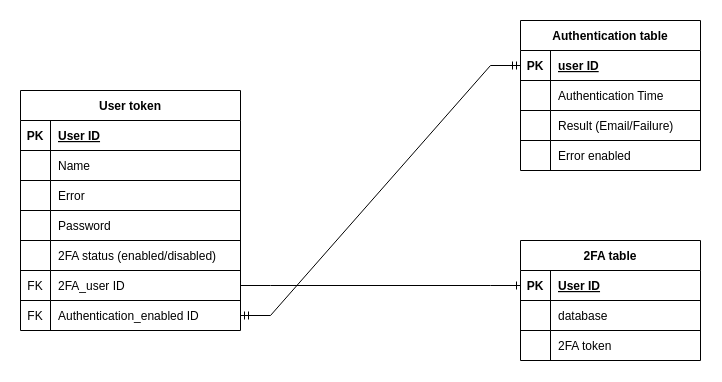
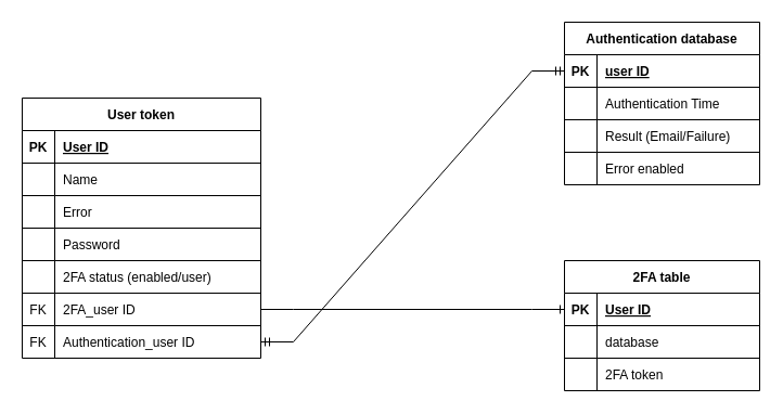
- <mxCell id="34" value="Authentication table" style="shape=table;startSize=30;container=1;collapsible=1;childLayout=tableLayout;fixedRows=1;rowLines=1;fontStyle=1;align=center;resizeLast=1;" vertex="1" parent="1"><mxGeometry x="520" y="20" width="180" height="150" as="geometry" /></mxCell>
+ <mxCell id="34" value="Authentication database" style="shape=table;startSize=30;container=1;collapsible=1;childLayout=tableLayout;fixedRows=1;rowLines=1;fontStyle=1;align=center;resizeLast=1;" vertex="1" parent="1"><mxGeometry x="520" y="20" width="180" height="150" as="geometry" /></mxCell>
- <mxCell id="17" value="2FA status (enabled/disabled)" style="shape=partialRectangle;connectable=0;fillColor=none;top=0;left=0;bottom=0;right=0;align=left;spacingLeft=6;overflow=hidden;" vertex="1" parent="15"><mxGeometry x="30" width="190" height="30" as="geometry"><mxRectangle width="190" height="30" as="alternateBounds" /></mxGeometry></mxCell>
+ <mxCell id="17" value="2FA status (enabled/user)" style="shape=partialRectangle;connectable=0;fillColor=none;top=0;left=0;bottom=0;right=0;align=left;spacingLeft=6;overflow=hidden;" vertex="1" parent="15"><mxGeometry x="30" width="190" height="30" as="geometry"><mxRectangle width="190" height="30" as="alternateBounds" /></mxGeometry></mxCell>
- <mxCell id="23" value="Authentication_enabled ID" style="shape=partialRectangle;connectable=0;fillColor=none;top=0;left=0;bottom=0;right=0;align=left;spacingLeft=6;fontStyle=0;overflow=hidden;" vertex="1" parent="21"><mxGeometry x="30" width="190" height="30" as="geometry"><mxRectangle width="190" height="30" as="alternateBounds" /></mxGeometry></mxCell>
+ <mxCell id="23" value="Authentication_user ID" style="shape=partialRectangle;connectable=0;fillColor=none;top=0;left=0;bottom=0;right=0;align=left;spacingLeft=6;fontStyle=0;overflow=hidden;" vertex="1" parent="21"><mxGeometry x="30" width="190" height="30" as="geometry"><mxRectangle width="190" height="30" as="alternateBounds" /></mxGeometry></mxCell>
